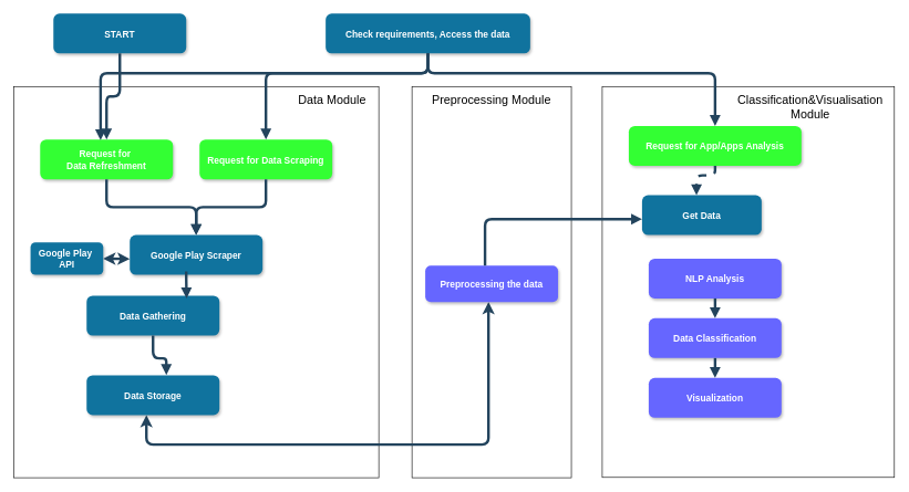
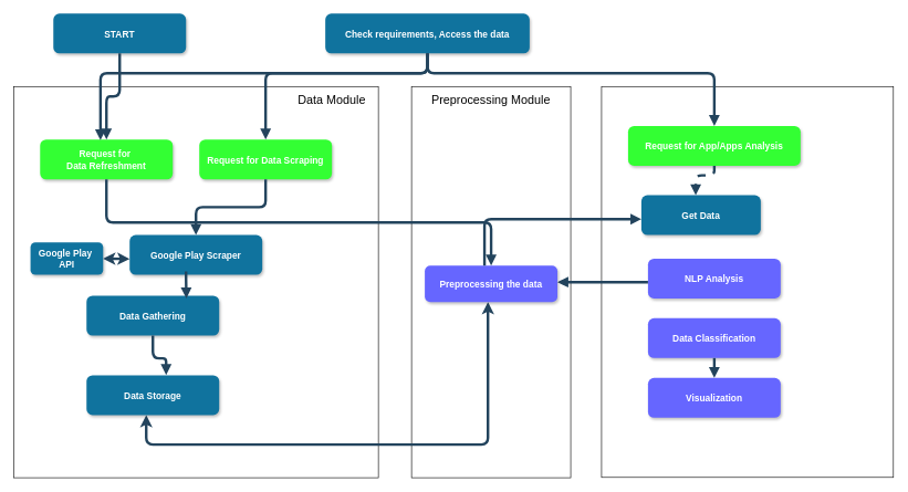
- <mxCell id="31" value="&lt;font size=&quot;4&quot;&gt;Classification&amp;amp;Visualisation Module&lt;/font&gt;" style="text;html=1;align=center;verticalAlign=middle;whiteSpace=wrap;rounded=0;" parent="1" vertex="1"><mxGeometry x="1120" y="135" width="200" height="54.5" as="geometry" /></mxCell>
- <mxCell id="28" value="" style="edgeStyle=elbowEdgeStyle;elbow=vertical;strokeWidth=4;endArrow=block;endFill=1;fontStyle=1;strokeColor=#23445D;entryX=0.5;entryY=0;entryDx=0;entryDy=0;" parent="1" source="7" target="10" edge="1"><mxGeometry x="62" y="175.5" width="100" height="100" as="geometry"><mxPoint x="409.5" y="280" as="sourcePoint" /><mxPoint x="409.5" y="340" as="targetPoint" /></mxGeometry></mxCell>
+ <mxCell id="28" value="" style="edgeStyle=elbowEdgeStyle;elbow=vertical;strokeWidth=4;endArrow=block;endFill=1;fontStyle=1;strokeColor=#23445D;" parent="1" source="7" target="33" edge="1"><mxGeometry x="62" y="175.5" width="100" height="100" as="geometry"><mxPoint x="409.5" y="280" as="sourcePoint" /><mxPoint x="409.5" y="340" as="targetPoint" /></mxGeometry></mxCell>
- <mxCell id="21" value="" style="edgeStyle=elbowEdgeStyle;elbow=vertical;strokeWidth=4;endArrow=block;endFill=1;fontStyle=1;strokeColor=#23445D;" parent="1" source="13" target="14" edge="1"><mxGeometry x="62" y="175.5" width="100" height="100" as="geometry"><mxPoint x="486.5" y="-40.5" as="sourcePoint" /><mxPoint x="586.5" y="-140.5" as="targetPoint" /></mxGeometry></mxCell>
+ <mxCell id="21" value="" style="edgeStyle=elbowEdgeStyle;elbow=vertical;strokeWidth=4;endArrow=block;endFill=1;fontStyle=1;strokeColor=#23445D;" parent="1" source="13" target="33" edge="1"><mxGeometry x="62" y="175.5" width="100" height="100" as="geometry"><mxPoint x="486.5" y="-40.5" as="sourcePoint" /><mxPoint x="586.5" y="-140.5" as="targetPoint" /></mxGeometry></mxCell>
